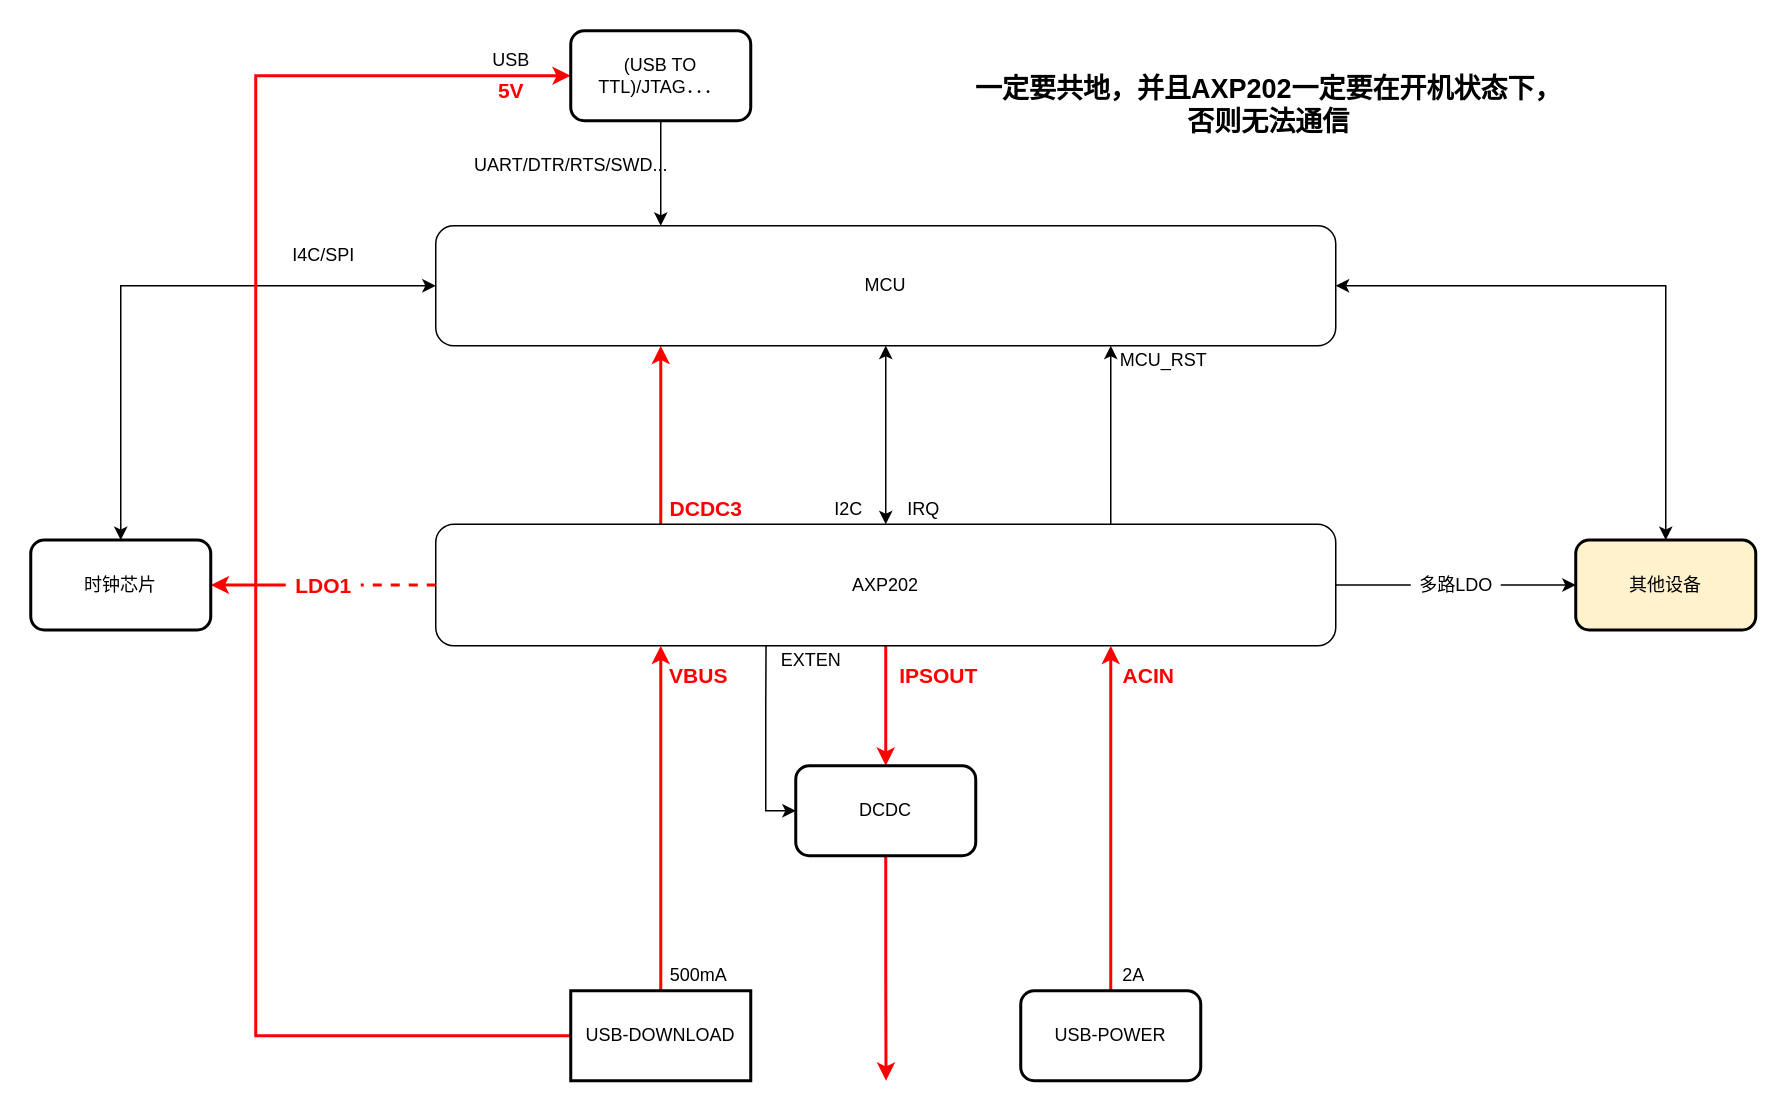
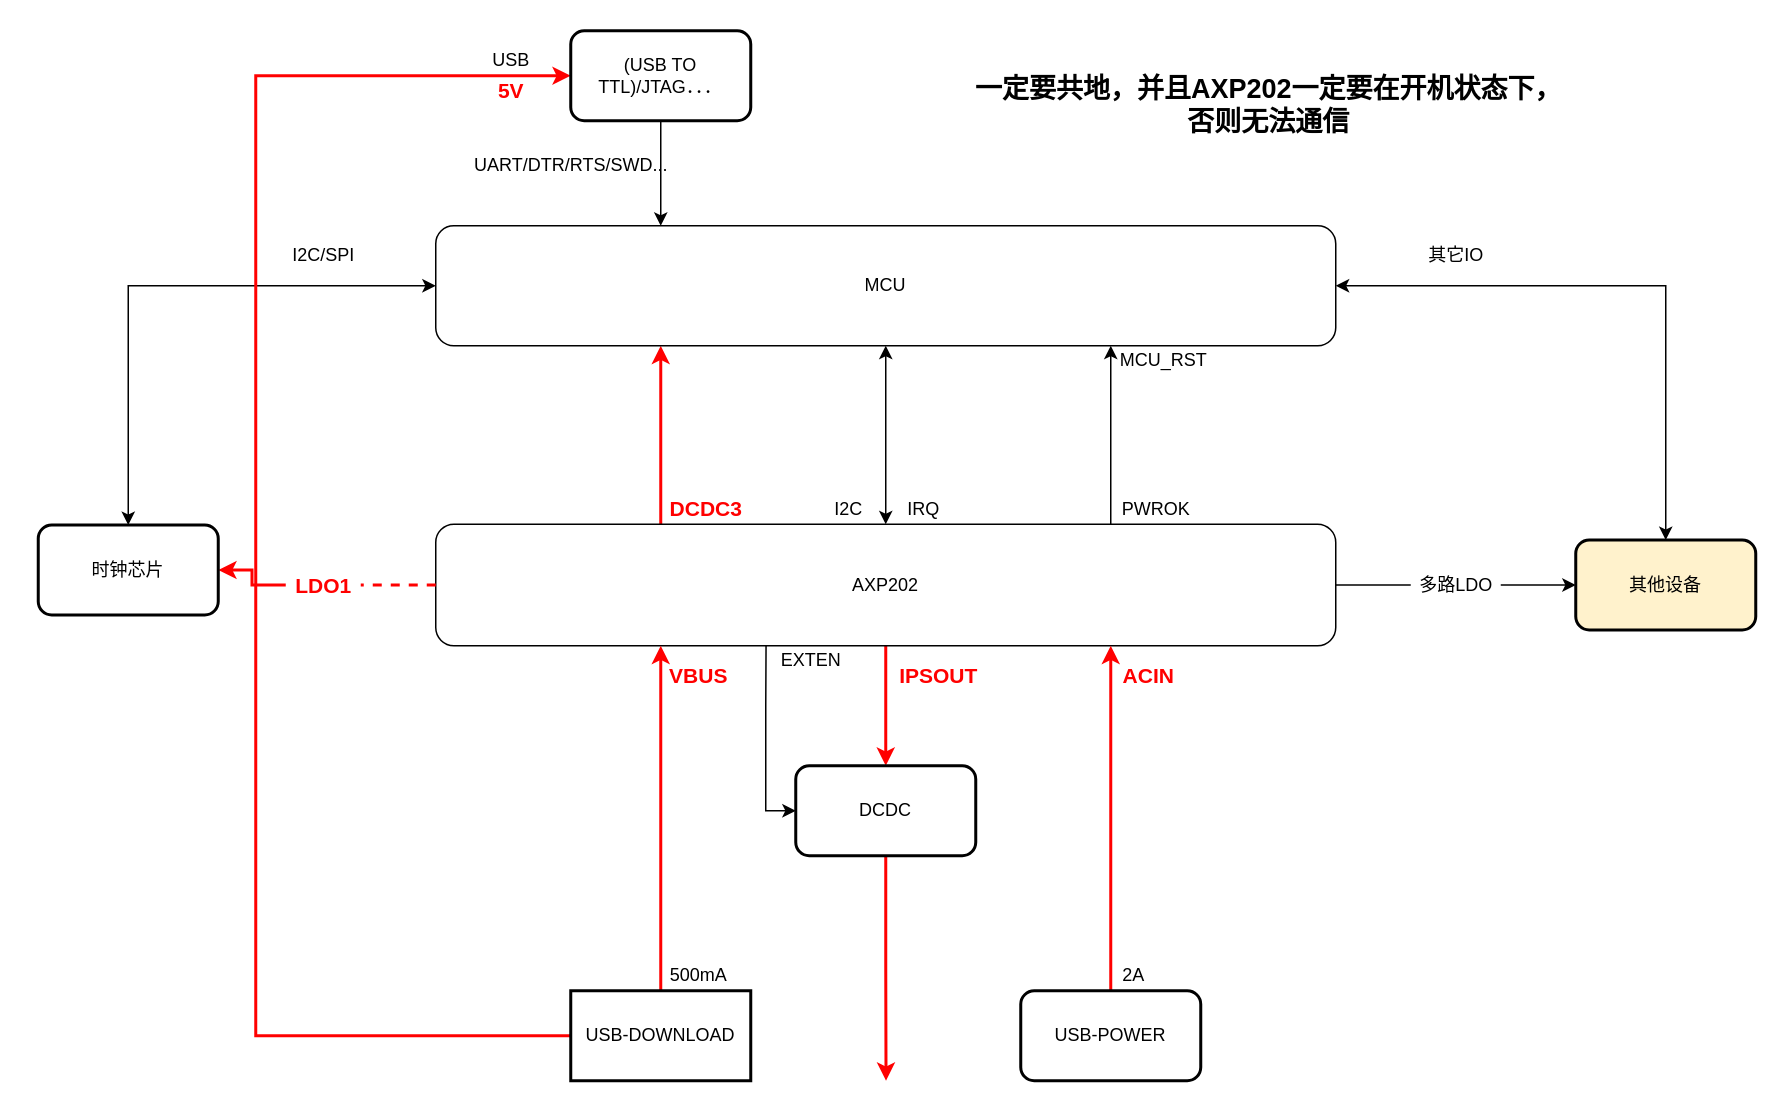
- <mxCell id="17" value="I4C/SPI" style="text;html=1;align=center;verticalAlign=middle;resizable=0;points=[];autosize=1;strokeColor=none;fillColor=none;fontSize=12;fontColor=#000000;" vertex="1" parent="1"><mxGeometry x="185" y="160" width="60" height="20" as="geometry" /></mxCell>
+ <mxCell id="17" value="I2C/SPI" style="text;html=1;align=center;verticalAlign=middle;resizable=0;points=[];autosize=1;strokeColor=none;fillColor=none;fontSize=12;fontColor=#000000;" vertex="1" parent="1"><mxGeometry x="185" y="160" width="60" height="20" as="geometry" /></mxCell>
+ <mxCell id="15" value="其它IO" style="text;html=1;align=center;verticalAlign=middle;resizable=0;points=[];autosize=1;strokeColor=none;fillColor=none;fontSize=12;fontColor=#000000;" vertex="1" parent="1"><mxGeometry x="945" y="160" width="50" height="20" as="geometry" /></mxCell>
+ <mxCell id="23" value="PWROK" style="text;html=1;align=center;verticalAlign=middle;resizable=0;points=[];autosize=1;strokeColor=none;fillColor=none;fontSize=12;fontColor=#000000;" vertex="1" parent="1"><mxGeometry x="740" y="329" width="60" height="20" as="geometry" /></mxCell>
- <mxCell id="16" value="时钟芯片" style="rounded=1;whiteSpace=wrap;html=1;fontSize=12;fontColor=#000000;strokeWidth=2;" vertex="1" parent="1"><mxGeometry x="20" y="359.5" width="120" height="60" as="geometry" /></mxCell>
+ <mxCell id="16" value="时钟芯片" style="rounded=1;whiteSpace=wrap;html=1;fontSize=12;fontColor=#000000;strokeWidth=2;" vertex="1" parent="1"><mxGeometry x="25" y="349.5" width="120" height="60" as="geometry" /></mxCell>
